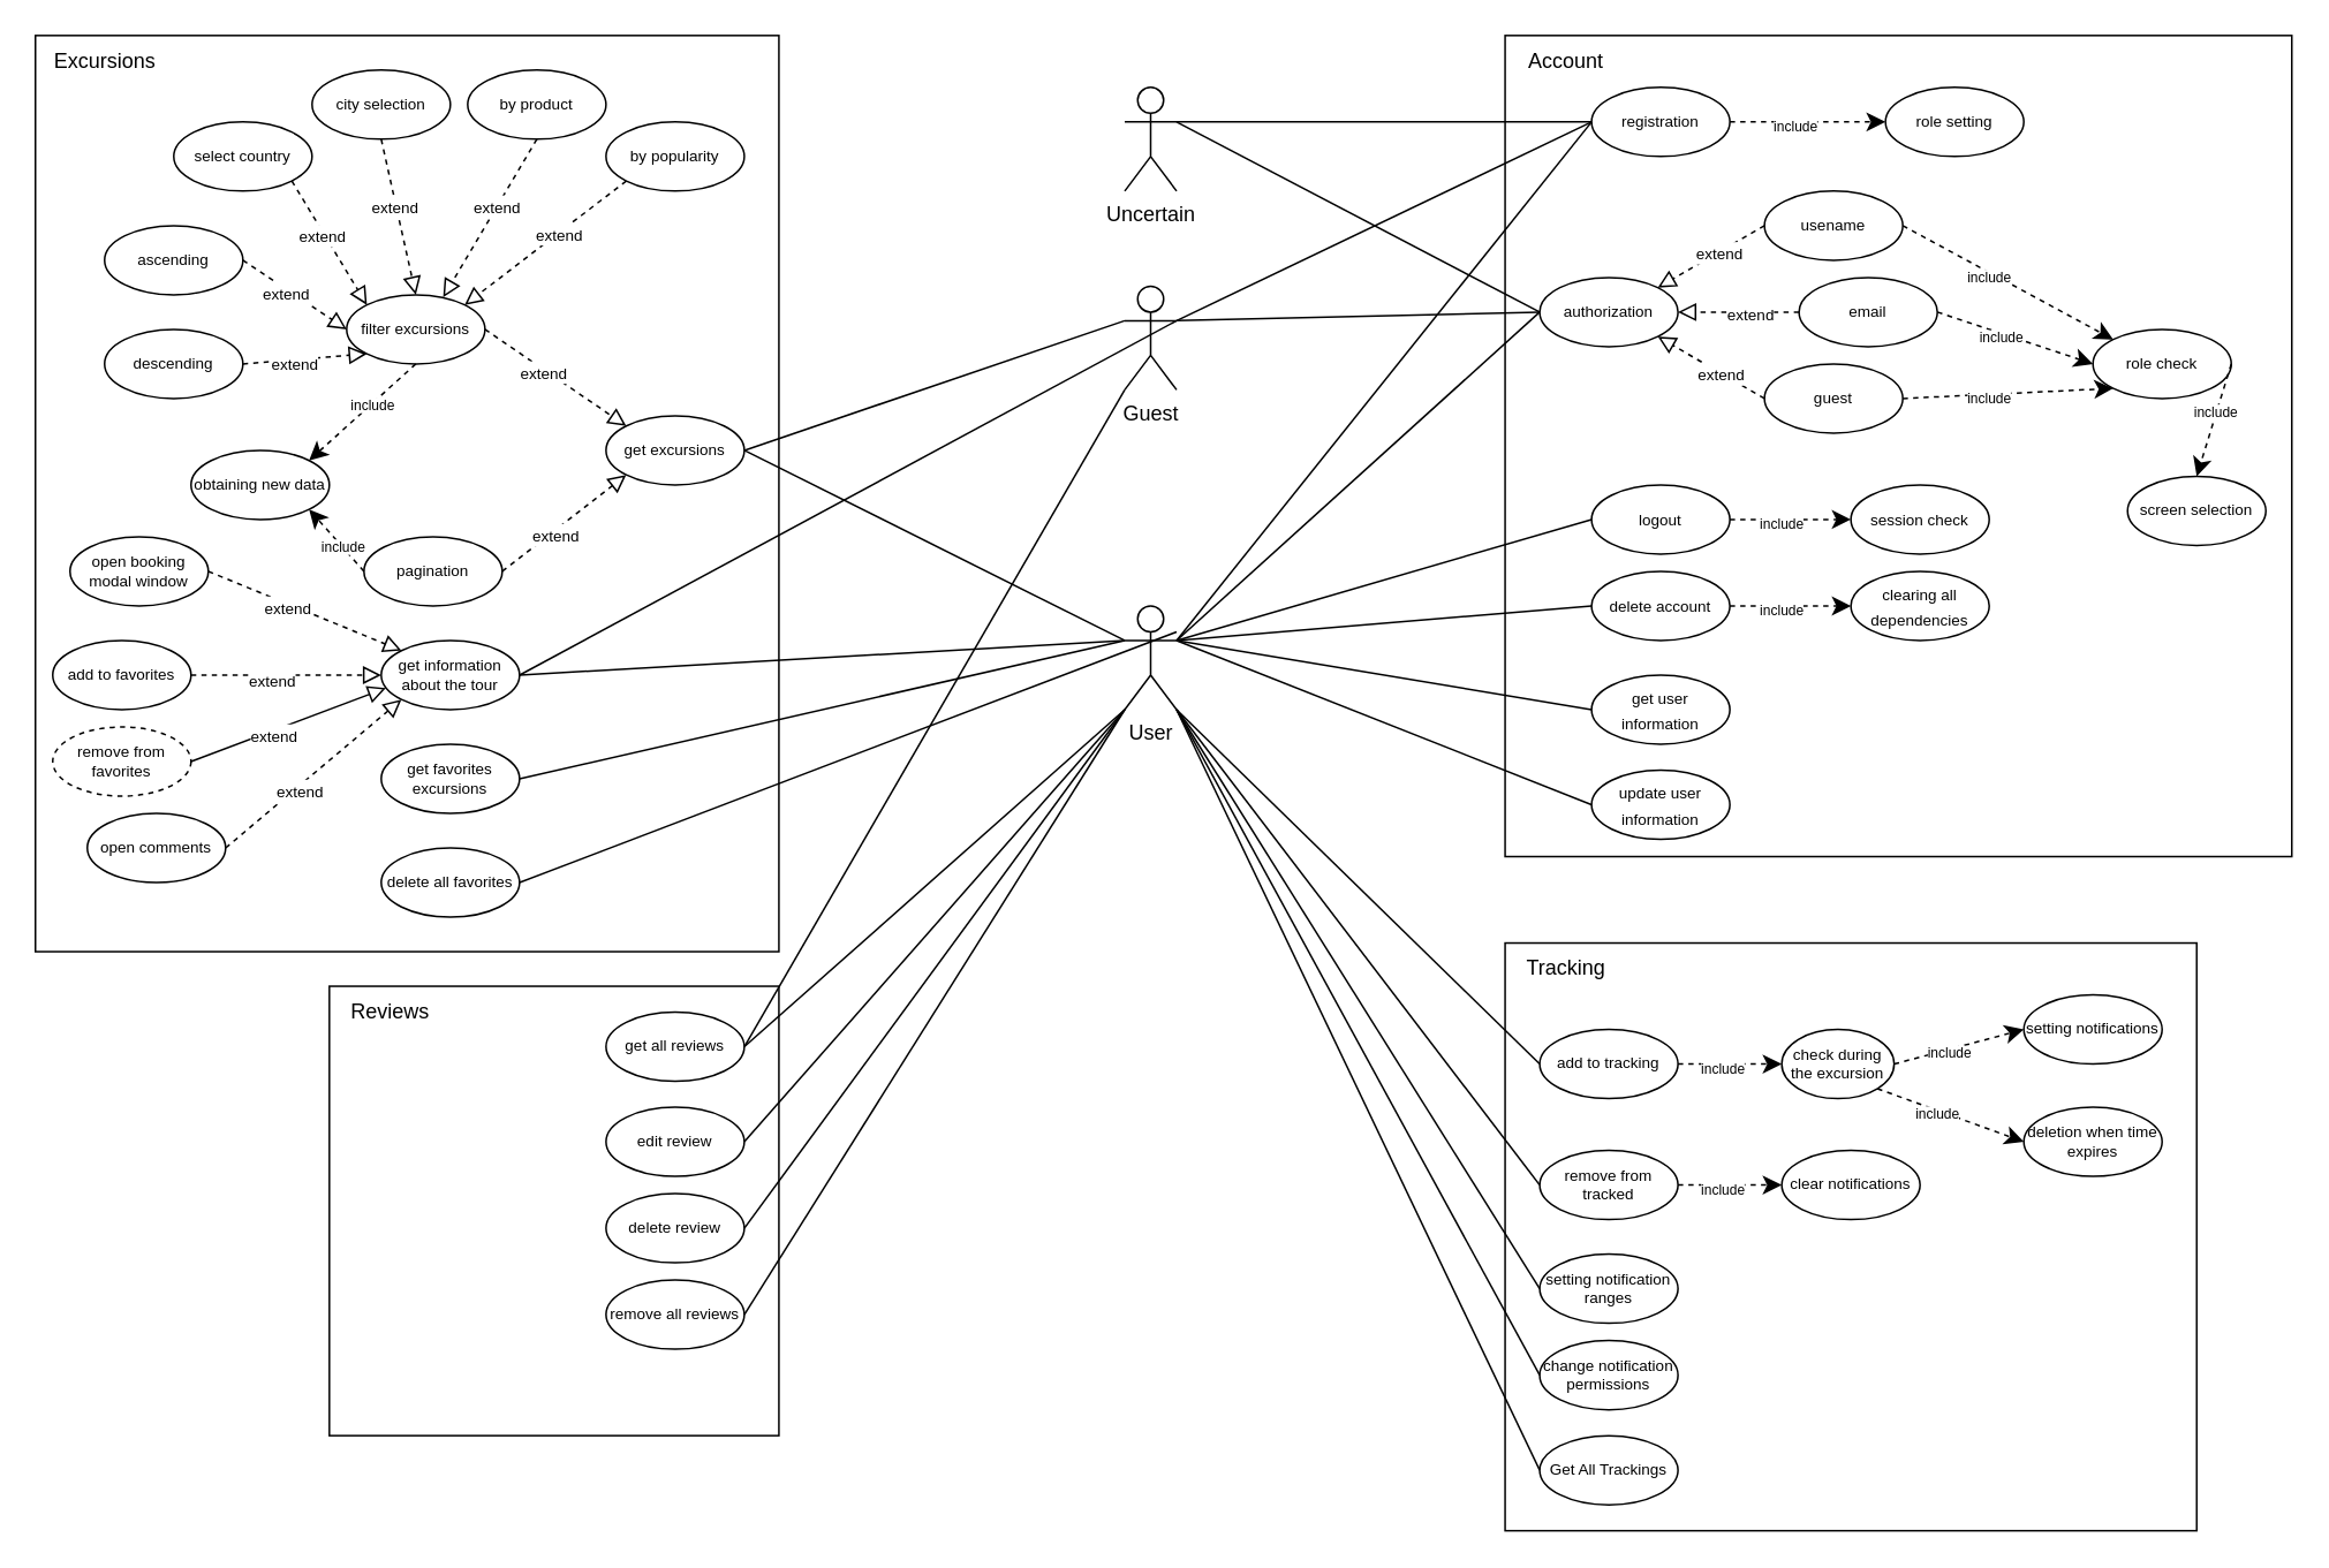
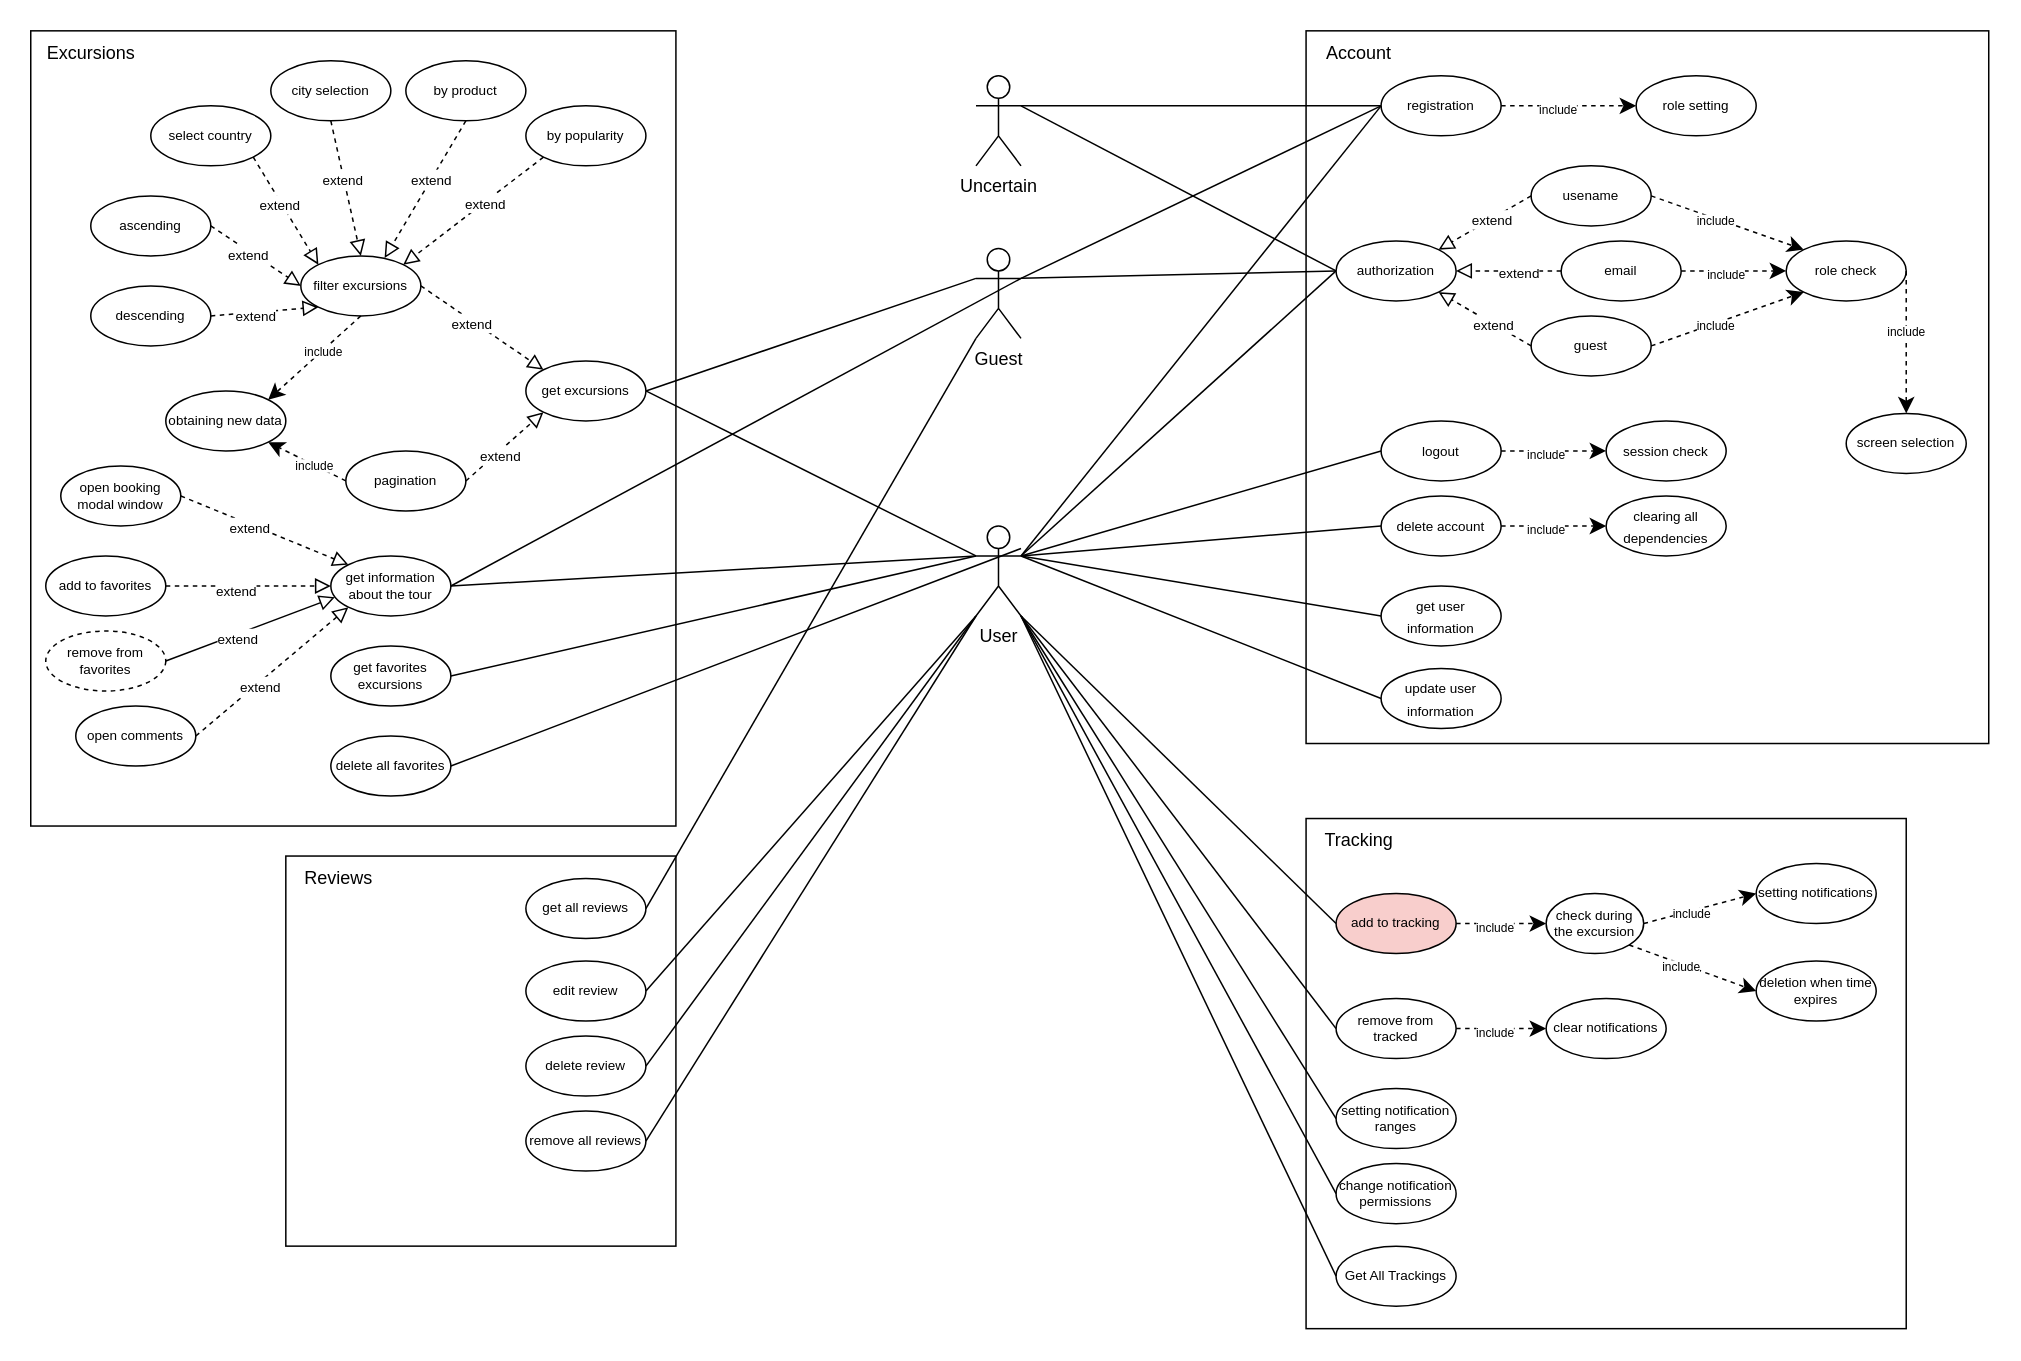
- <mxCell id="22" value="&lt;font&gt;role check&lt;/font&gt;" style="ellipse;whiteSpace=wrap;html=1;fontSize=9;" parent="1" vertex="1"><mxGeometry x="1210" y="190" width="80" height="40" as="geometry" /></mxCell>
+ <mxCell id="22" value="&lt;font&gt;role check&lt;/font&gt;" style="ellipse;whiteSpace=wrap;html=1;fontSize=9;" parent="1" vertex="1"><mxGeometry x="1190" y="160" width="80" height="40" as="geometry" /></mxCell>
- <mxCell id="75" value="pagination" style="ellipse;whiteSpace=wrap;html=1;fontSize=9;" parent="1" vertex="1"><mxGeometry x="210" y="310" width="80" height="40" as="geometry" /></mxCell>
+ <mxCell id="75" value="pagination" style="ellipse;whiteSpace=wrap;html=1;fontSize=9;" parent="1" vertex="1"><mxGeometry x="230" y="300" width="80" height="40" as="geometry" /></mxCell>
- <mxCell id="112" style="rounded=0;orthogonalLoop=1;jettySize=auto;html=1;exitX=1;exitY=0.5;exitDx=0;exitDy=0;endArrow=none;endFill=0;entryX=0;entryY=1;entryDx=0;entryDy=0;entryPerimeter=0;" parent="1" source="105" target="7" edge="1"><mxGeometry relative="1" as="geometry"><mxPoint x="440" y="670" as="sourcePoint" /><mxPoint x="680" y="405" as="targetPoint" /></mxGeometry></mxCell>
- <mxCell id="113" value="add to tracking" style="ellipse;whiteSpace=wrap;html=1;fontSize=9;" parent="1" vertex="1"><mxGeometry x="890" y="595" width="80" height="40" as="geometry" /></mxCell>
+ <mxCell id="113" value="add to tracking" style="ellipse;whiteSpace=wrap;html=1;fontSize=9;fillColor=#f8cecc;" parent="1" vertex="1"><mxGeometry x="890" y="595" width="80" height="40" as="geometry" /></mxCell>
